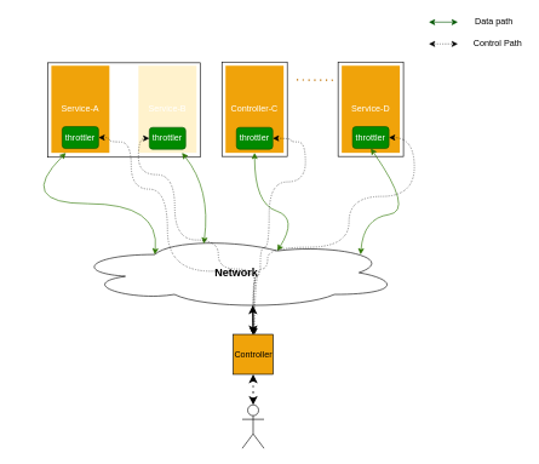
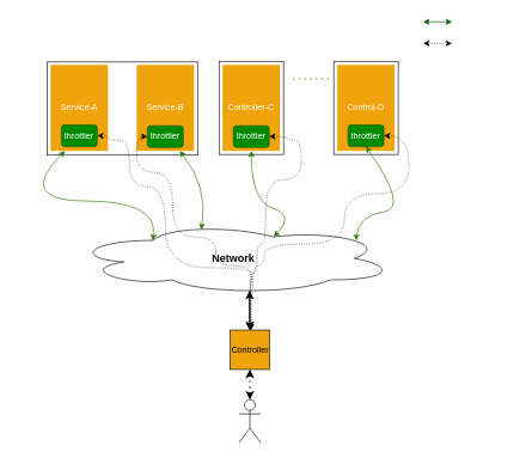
- <mxCell id="28" value="Data path" style="text;html=1;strokeColor=none;fillColor=none;align=center;verticalAlign=middle;whiteSpace=wrap;rounded=0;" vertex="1" parent="1"><mxGeometry x="650" y="20" width="60" height="20" as="geometry" /></mxCell>
- <mxCell id="30" value="Control Path" style="text;html=1;strokeColor=none;fillColor=none;align=center;verticalAlign=middle;whiteSpace=wrap;rounded=0;" vertex="1" parent="1"><mxGeometry x="650" y="50" width="70" height="20" as="geometry" /></mxCell>
- <mxCell id="6" value="Service-B" style="rounded=0;whiteSpace=wrap;html=1;fillColor=#fff2cc;fontColor=#ffffff;strokeColor=none;" vertex="1" parent="1"><mxGeometry x="190" y="90" width="80" height="120" as="geometry" /></mxCell>
+ <mxCell id="6" value="Service-B" style="rounded=0;whiteSpace=wrap;html=1;fillColor=#f0a30a;fontColor=#ffffff;strokeColor=none;" vertex="1" parent="1"><mxGeometry x="190" y="90" width="80" height="120" as="geometry" /></mxCell>
- <mxCell id="9" value="Service-D" style="rounded=0;whiteSpace=wrap;html=1;fillColor=#f0a30a;fontColor=#ffffff;strokeColor=none;" vertex="1" parent="1"><mxGeometry x="470" y="90" width="80" height="120" as="geometry" /></mxCell>
+ <mxCell id="9" value="Control-D" style="rounded=0;whiteSpace=wrap;html=1;fillColor=#f0a30a;fontColor=#ffffff;strokeColor=none;" vertex="1" parent="1"><mxGeometry x="470" y="90" width="80" height="120" as="geometry" /></mxCell>
- <mxCell id="14" value="&lt;b&gt;&lt;font style=&quot;font-size: 15px&quot;&gt;Network&lt;/font&gt;&lt;/b&gt;" style="ellipse;shape=cloud;whiteSpace=wrap;html=1;" vertex="1" parent="1"><mxGeometry x="100" y="325" width="450" height="100" as="geometry" /></mxCell>
+ <mxCell id="14" value="&lt;b&gt;&lt;font style=&quot;font-size: 15px&quot;&gt;Network&lt;/font&gt;&lt;/b&gt;" style="ellipse;shape=cloud;whiteSpace=wrap;html=1;" vertex="1" parent="1"><mxGeometry x="100" y="310" width="450" height="100" as="geometry" /></mxCell>
